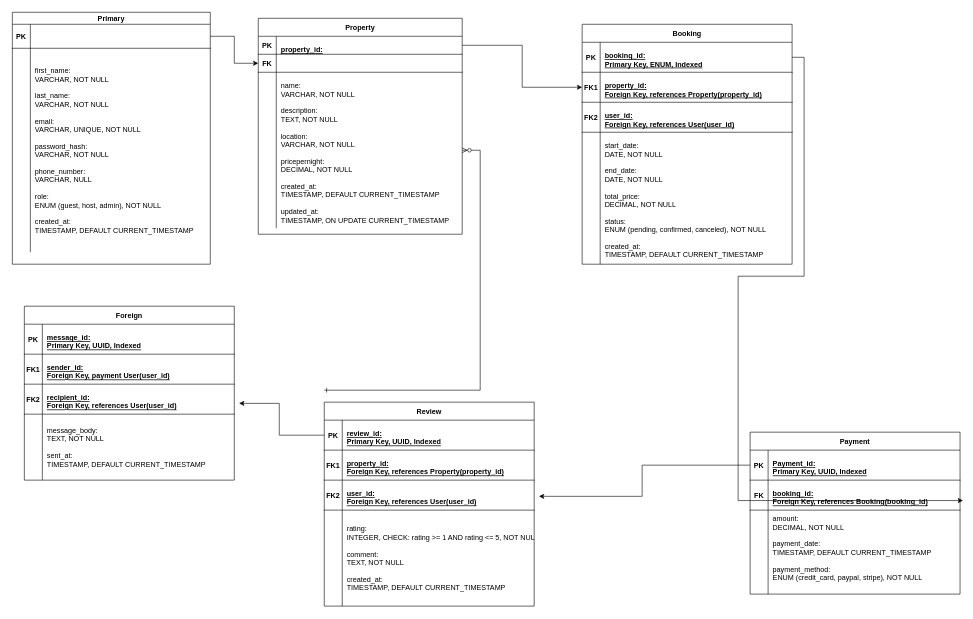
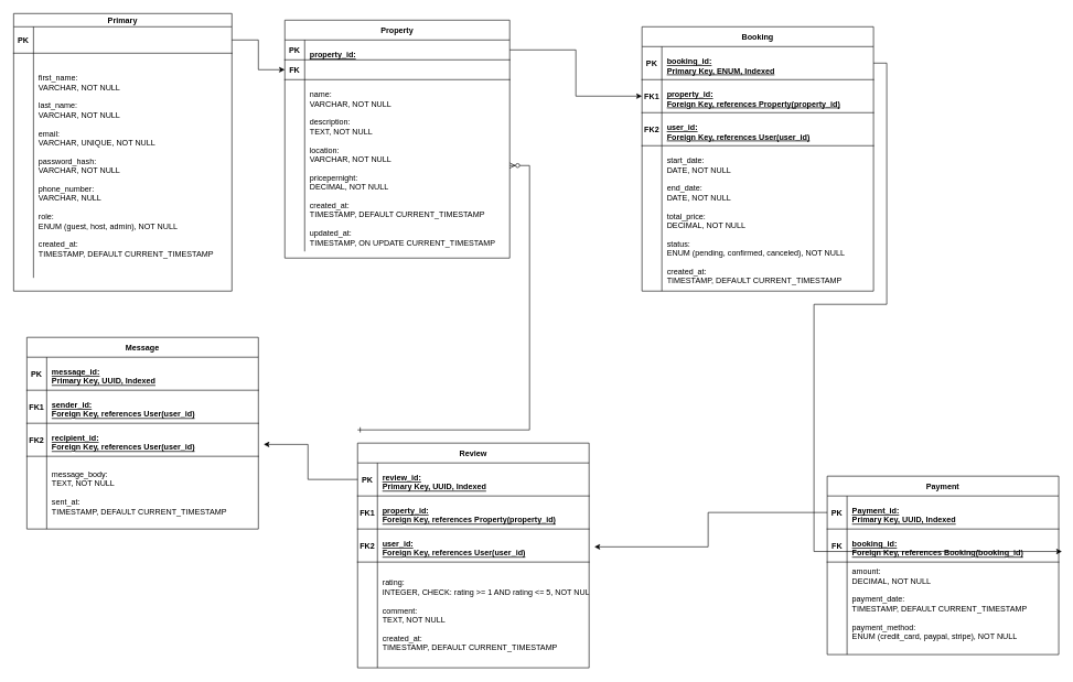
- <mxCell id="54" value="Foreign" style="shape=table;startSize=30;container=1;collapsible=1;childLayout=tableLayout;fixedRows=1;rowLines=0;fontStyle=1;align=center;resizeLast=1;" vertex="1" parent="1"><mxGeometry x="40" y="510" width="350" height="290" as="geometry" /></mxCell>
+ <mxCell id="54" value="Message" style="shape=table;startSize=30;container=1;collapsible=1;childLayout=tableLayout;fixedRows=1;rowLines=0;fontStyle=1;align=center;resizeLast=1;" vertex="1" parent="1"><mxGeometry x="40" y="510" width="350" height="290" as="geometry" /></mxCell>
- <mxCell id="60" value="&#10; sender_id:&#10;     Foreign Key, payment User(user_id)&#10;" style="shape=partialRectangle;overflow=hidden;connectable=0;fillColor=none;top=0;left=0;bottom=0;right=0;align=left;spacingLeft=6;fontStyle=5;" vertex="1" parent="58"><mxGeometry x="30" width="320" height="50" as="geometry"><mxRectangle width="320" height="50" as="alternateBounds" /></mxGeometry></mxCell>
+ <mxCell id="60" value="&#10; sender_id:&#10;     Foreign Key, references User(user_id)&#10;" style="shape=partialRectangle;overflow=hidden;connectable=0;fillColor=none;top=0;left=0;bottom=0;right=0;align=left;spacingLeft=6;fontStyle=5;" vertex="1" parent="58"><mxGeometry x="30" width="320" height="50" as="geometry"><mxRectangle width="320" height="50" as="alternateBounds" /></mxGeometry></mxCell>
